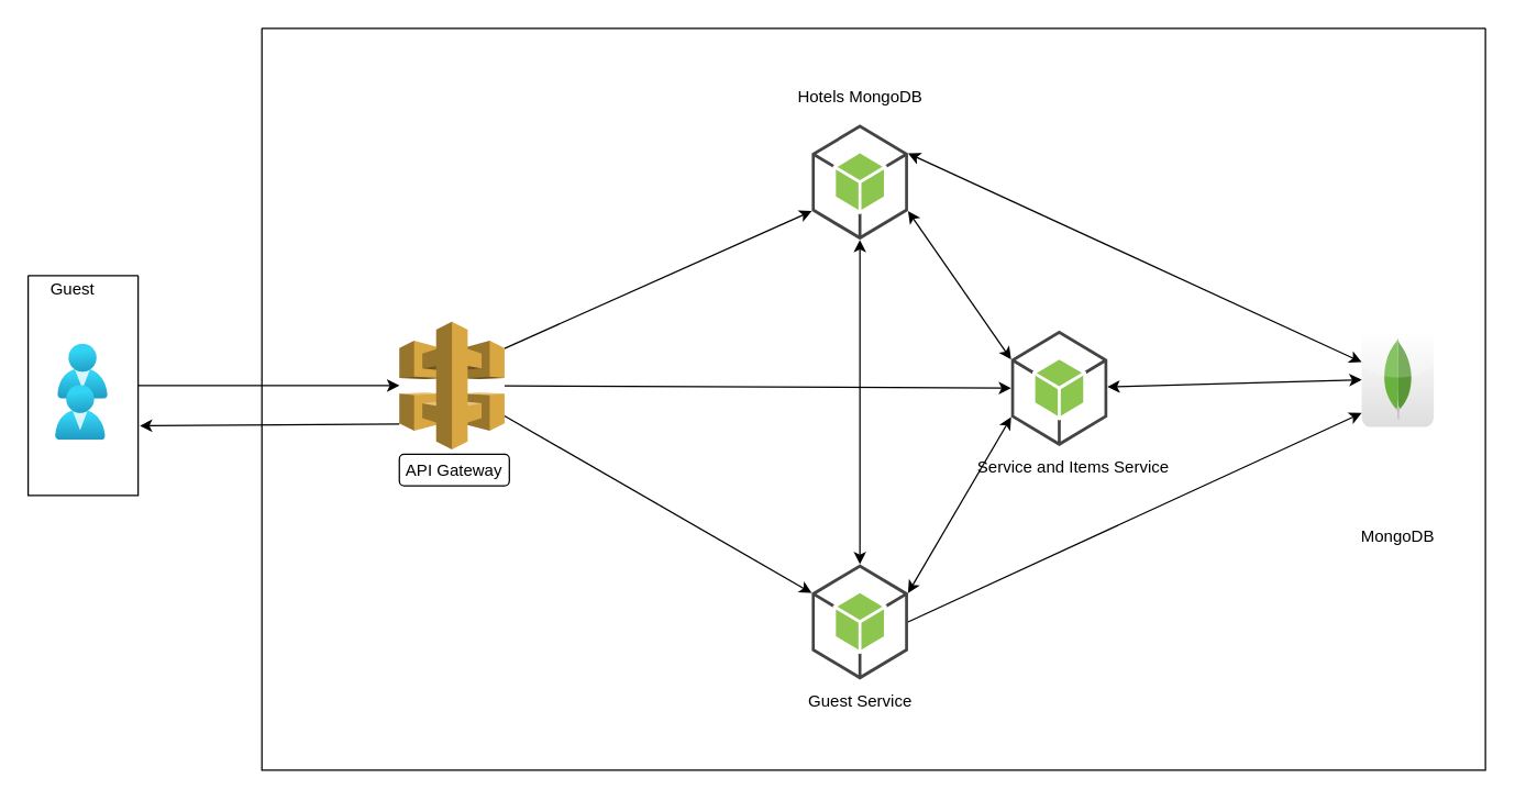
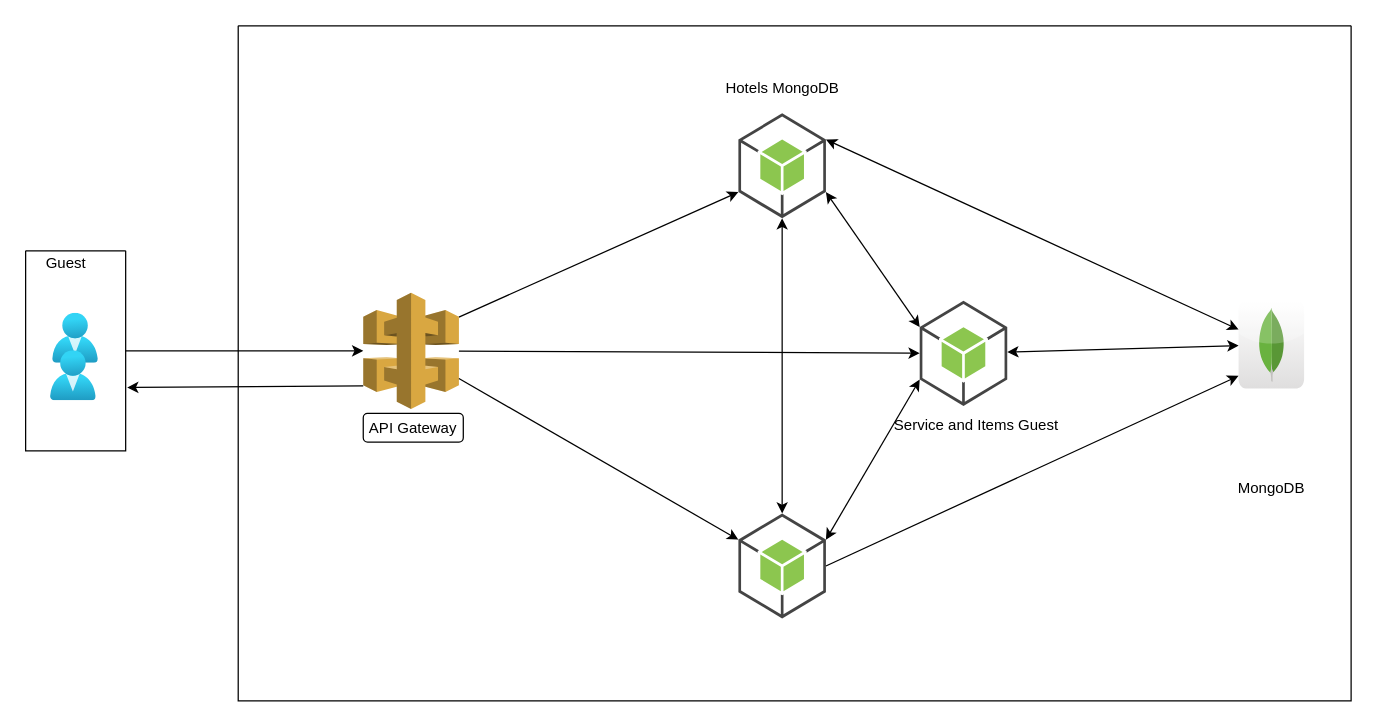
- <mxCell id="7" value="Service and Items Service" style="text;html=1;align=center;verticalAlign=middle;resizable=0;points=[];autosize=1;strokeColor=none;fillColor=none;" parent="2" vertex="1"><mxGeometry x="515" y="310" width="150" height="20" as="geometry" /></mxCell>
+ <mxCell id="7" value="Service and Items Guest" style="text;html=1;align=center;verticalAlign=middle;resizable=0;points=[];autosize=1;strokeColor=none;fillColor=none;" parent="2" vertex="1"><mxGeometry x="515" y="310" width="150" height="20" as="geometry" /></mxCell>
- <mxCell id="9" value="Guest Service" style="text;html=1;align=center;verticalAlign=middle;resizable=0;points=[];autosize=1;strokeColor=none;fillColor=none;" parent="2" vertex="1"><mxGeometry x="390" y="480" width="90" height="20" as="geometry" /></mxCell>
